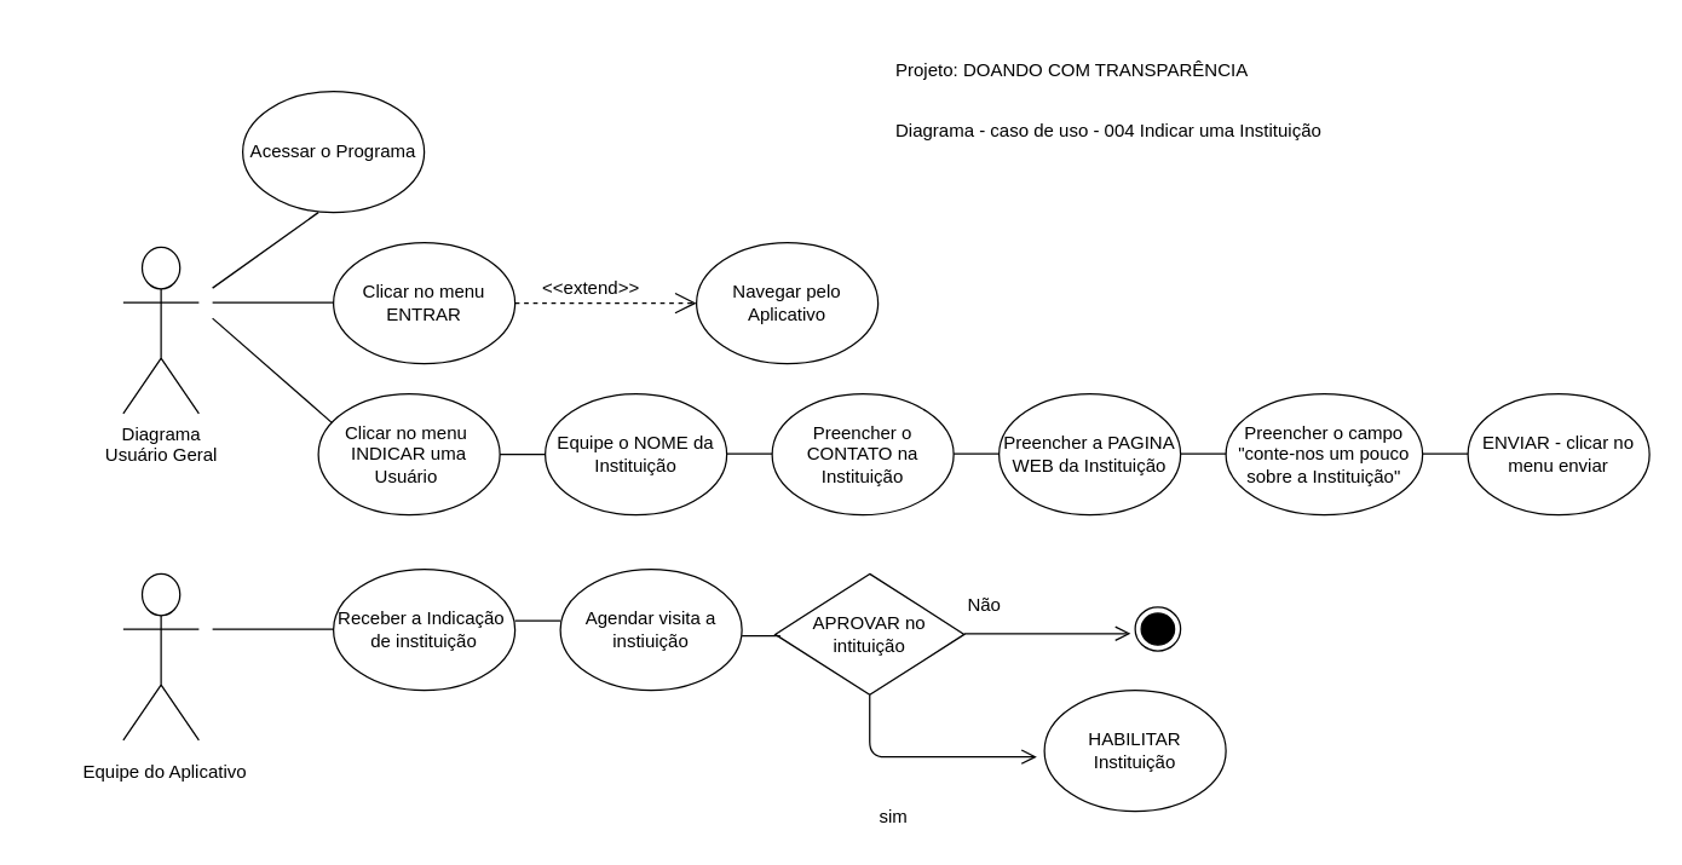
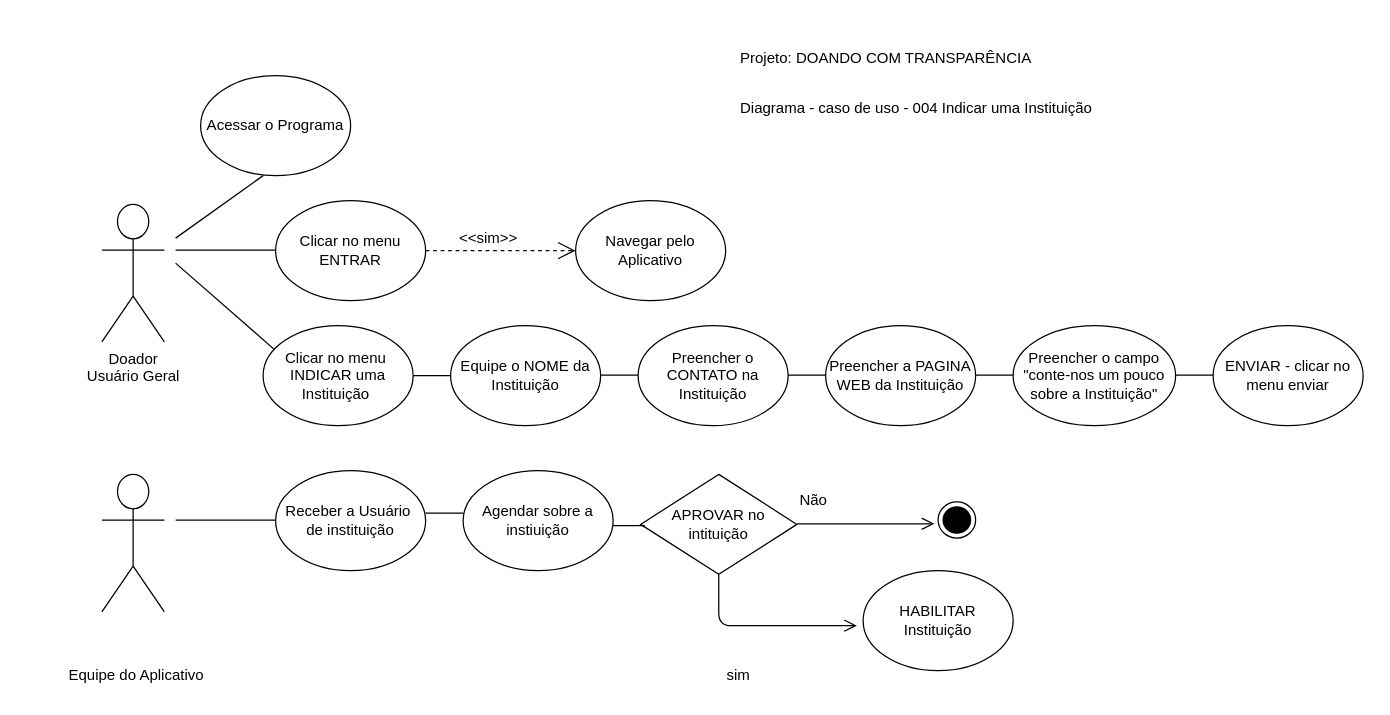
- <mxCell id="9" value="&amp;lt;&amp;lt;extend&amp;gt;&amp;gt;" style="text;html=1;align=center;verticalAlign=middle;resizable=0;points=[];autosize=1;strokeColor=none;fillColor=none;" vertex="1" parent="1"><mxGeometry x="350" y="180" width="80" height="20" as="geometry" /></mxCell>
+ <mxCell id="9" value="&amp;lt;&amp;lt;sim&amp;gt;&amp;gt;" style="text;html=1;align=center;verticalAlign=middle;resizable=0;points=[];autosize=1;strokeColor=none;fillColor=none;" vertex="1" parent="1"><mxGeometry x="350" y="180" width="80" height="20" as="geometry" /></mxCell>
- <mxCell id="2" value="&lt;font style=&quot;vertical-align: inherit&quot;&gt;&lt;font style=&quot;vertical-align: inherit&quot;&gt;&lt;font style=&quot;vertical-align: inherit&quot;&gt;&lt;font style=&quot;vertical-align: inherit&quot;&gt;Diagrama &lt;br&gt;Usuário Geral&lt;/font&gt;&lt;/font&gt;&lt;/font&gt;&lt;/font&gt;" style="shape=umlActor;verticalLabelPosition=bottom;verticalAlign=top;html=1;outlineConnect=0;" vertex="1" parent="1"><mxGeometry x="81" y="163" width="50" height="110" as="geometry" /></mxCell>
+ <mxCell id="2" value="&lt;font style=&quot;vertical-align: inherit&quot;&gt;&lt;font style=&quot;vertical-align: inherit&quot;&gt;&lt;font style=&quot;vertical-align: inherit&quot;&gt;&lt;font style=&quot;vertical-align: inherit&quot;&gt;Doador &lt;br&gt;Usuário Geral&lt;/font&gt;&lt;/font&gt;&lt;/font&gt;&lt;/font&gt;" style="shape=umlActor;verticalLabelPosition=bottom;verticalAlign=top;html=1;outlineConnect=0;" vertex="1" parent="1"><mxGeometry x="81" y="163" width="50" height="110" as="geometry" /></mxCell>
- <mxCell id="13" value="&lt;font style=&quot;vertical-align: inherit&quot;&gt;&lt;font style=&quot;vertical-align: inherit&quot;&gt;&lt;font style=&quot;vertical-align: inherit&quot;&gt;&lt;font style=&quot;vertical-align: inherit&quot;&gt;Clicar no menu&amp;nbsp; INDICAR uma Usuário&amp;nbsp;&lt;/font&gt;&lt;/font&gt;&lt;br&gt;&lt;/font&gt;&lt;/font&gt;" style="ellipse;whiteSpace=wrap;html=1;" vertex="1" parent="1"><mxGeometry x="210" y="260" width="120" height="80" as="geometry" /></mxCell>
+ <mxCell id="13" value="&lt;font style=&quot;vertical-align: inherit&quot;&gt;&lt;font style=&quot;vertical-align: inherit&quot;&gt;&lt;font style=&quot;vertical-align: inherit&quot;&gt;&lt;font style=&quot;vertical-align: inherit&quot;&gt;Clicar no menu&amp;nbsp; INDICAR uma Instituição&amp;nbsp;&lt;/font&gt;&lt;/font&gt;&lt;br&gt;&lt;/font&gt;&lt;/font&gt;" style="ellipse;whiteSpace=wrap;html=1;" vertex="1" parent="1"><mxGeometry x="210" y="260" width="120" height="80" as="geometry" /></mxCell>
- <mxCell id="26" value="Receber a Indicação&amp;nbsp; de instituição" style="ellipse;whiteSpace=wrap;html=1;" vertex="1" parent="1"><mxGeometry x="220" y="376" width="120" height="80" as="geometry" /></mxCell>
+ <mxCell id="26" value="Receber a Usuário&amp;nbsp; de instituição" style="ellipse;whiteSpace=wrap;html=1;" vertex="1" parent="1"><mxGeometry x="220" y="376" width="120" height="80" as="geometry" /></mxCell>
- <mxCell id="28" value="&lt;font style=&quot;vertical-align: inherit&quot;&gt;&lt;font style=&quot;vertical-align: inherit&quot;&gt;Agendar visita a instiuição&lt;br&gt;&lt;/font&gt;&lt;/font&gt;" style="ellipse;whiteSpace=wrap;html=1;" vertex="1" parent="1"><mxGeometry x="370" y="376" width="120" height="80" as="geometry" /></mxCell>
+ <mxCell id="28" value="&lt;font style=&quot;vertical-align: inherit&quot;&gt;&lt;font style=&quot;vertical-align: inherit&quot;&gt;Agendar sobre a instiuição&lt;br&gt;&lt;/font&gt;&lt;/font&gt;" style="ellipse;whiteSpace=wrap;html=1;" vertex="1" parent="1"><mxGeometry x="370" y="376" width="120" height="80" as="geometry" /></mxCell>
- <mxCell id="23" value="&lt;span style=&quot;white-space: pre&quot;&gt;&#09;&lt;/span&gt;Equipe do Aplicativo" style="text;html=1;align=center;verticalAlign=middle;resizable=0;points=[];autosize=1;strokeColor=none;fillColor=none;" vertex="1" parent="1"><mxGeometry x="20" y="500" width="150" height="20" as="geometry" /></mxCell>
+ <mxCell id="23" value="&lt;span style=&quot;white-space: pre&quot;&gt;&#09;&lt;/span&gt;Equipe do Aplicativo" style="text;html=1;align=center;verticalAlign=middle;resizable=0;points=[];autosize=1;strokeColor=none;fillColor=none;" vertex="1" parent="1"><mxGeometry x="20" y="530" width="150" height="20" as="geometry" /></mxCell>
